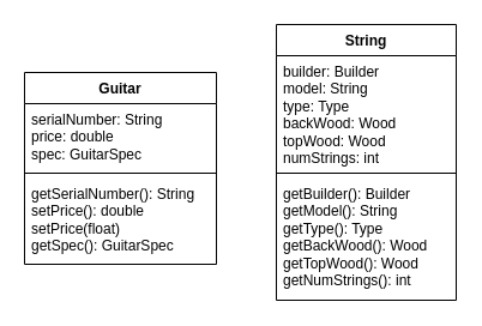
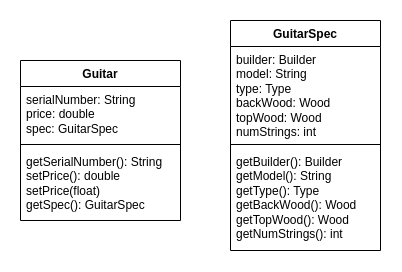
- <mxCell id="2" value="String" style="swimlane;fontStyle=1;align=center;verticalAlign=top;childLayout=stackLayout;horizontal=1;startSize=26;horizontalStack=0;resizeParent=1;resizeParentMax=0;resizeLast=0;collapsible=1;marginBottom=0;whiteSpace=wrap;html=1;" parent="1" vertex="1"><mxGeometry x="230" y="20" width="150" height="230" as="geometry" /></mxCell>
+ <mxCell id="2" value="GuitarSpec" style="swimlane;fontStyle=1;align=center;verticalAlign=top;childLayout=stackLayout;horizontal=1;startSize=26;horizontalStack=0;resizeParent=1;resizeParentMax=0;resizeLast=0;collapsible=1;marginBottom=0;whiteSpace=wrap;html=1;" parent="1" vertex="1"><mxGeometry x="230" y="20" width="150" height="230" as="geometry" /></mxCell>
